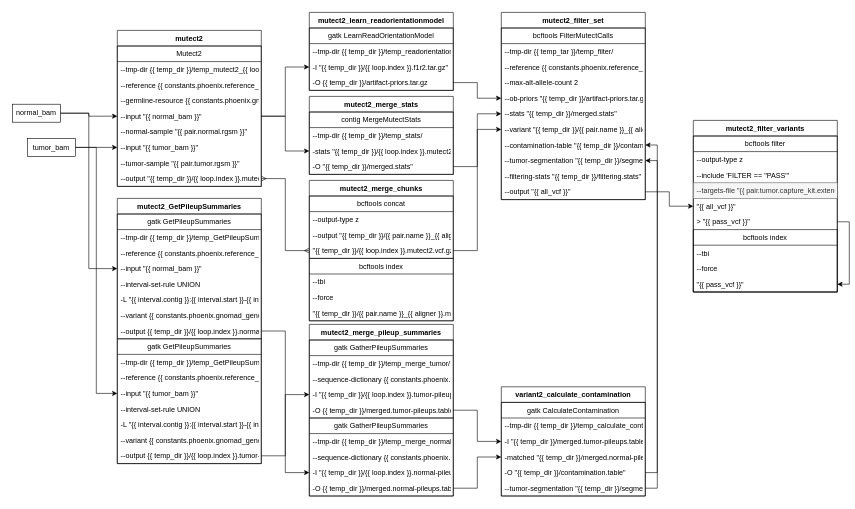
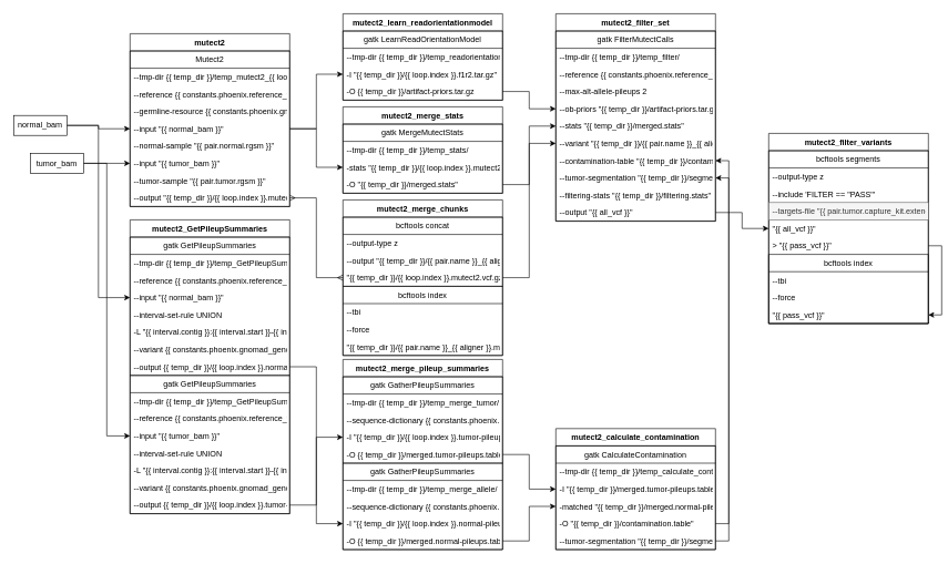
- <mxCell id="75" value="bcftools FilterMutectCalls" style="swimlane;fontStyle=0;childLayout=stackLayout;horizontal=1;startSize=26;fillColor=none;horizontalStack=0;resizeParent=1;resizeParentMax=0;resizeLast=0;collapsible=1;marginBottom=0;" parent="74" vertex="1"><mxGeometry y="26" width="240" height="286" as="geometry" /></mxCell>
+ <mxCell id="75" value="gatk FilterMutectCalls" style="swimlane;fontStyle=0;childLayout=stackLayout;horizontal=1;startSize=26;fillColor=none;horizontalStack=0;resizeParent=1;resizeParentMax=0;resizeLast=0;collapsible=1;marginBottom=0;" parent="74" vertex="1"><mxGeometry y="26" width="240" height="286" as="geometry" /></mxCell>
- <mxCell id="76" value="--tmp-dir {{ temp_tar }}/temp_filter/" style="text;strokeColor=none;fillColor=none;align=left;verticalAlign=top;spacingLeft=4;spacingRight=4;overflow=hidden;rotatable=0;points=[[0,0.5],[1,0.5]];portConstraint=eastwest;" parent="75" vertex="1"><mxGeometry y="26" width="240" height="26" as="geometry" /></mxCell>
+ <mxCell id="76" value="--tmp-dir {{ temp_dir }}/temp_filter/" style="text;strokeColor=none;fillColor=none;align=left;verticalAlign=top;spacingLeft=4;spacingRight=4;overflow=hidden;rotatable=0;points=[[0,0.5],[1,0.5]];portConstraint=eastwest;" parent="75" vertex="1"><mxGeometry y="26" width="240" height="26" as="geometry" /></mxCell>
- <mxCell id="78" value="--max-alt-allele-count 2" style="text;strokeColor=none;fillColor=none;align=left;verticalAlign=top;spacingLeft=4;spacingRight=4;overflow=hidden;rotatable=0;points=[[0,0.5],[1,0.5]];portConstraint=eastwest;" parent="75" vertex="1"><mxGeometry y="78" width="240" height="26" as="geometry" /></mxCell>
+ <mxCell id="78" value="--max-alt-allele-pileups 2" style="text;strokeColor=none;fillColor=none;align=left;verticalAlign=top;spacingLeft=4;spacingRight=4;overflow=hidden;rotatable=0;points=[[0,0.5],[1,0.5]];portConstraint=eastwest;" parent="75" vertex="1"><mxGeometry y="78" width="240" height="26" as="geometry" /></mxCell>
- <mxCell id="46" value="contig MergeMutectStats" style="swimlane;fontStyle=0;childLayout=stackLayout;horizontal=1;startSize=26;fillColor=none;horizontalStack=0;resizeParent=1;resizeParentMax=0;resizeLast=0;collapsible=1;marginBottom=0;" parent="45" vertex="1"><mxGeometry y="26" width="240" height="104" as="geometry" /></mxCell>
+ <mxCell id="46" value="gatk MergeMutectStats" style="swimlane;fontStyle=0;childLayout=stackLayout;horizontal=1;startSize=26;fillColor=none;horizontalStack=0;resizeParent=1;resizeParentMax=0;resizeLast=0;collapsible=1;marginBottom=0;" parent="45" vertex="1"><mxGeometry y="26" width="240" height="104" as="geometry" /></mxCell>
- <mxCell id="87" value="bcftools filter" style="swimlane;fontStyle=0;childLayout=stackLayout;horizontal=1;startSize=26;fillColor=none;horizontalStack=0;resizeParent=1;resizeParentMax=0;resizeLast=0;collapsible=1;marginBottom=0;" parent="86" vertex="1"><mxGeometry y="26" width="240" height="260" as="geometry"><mxRectangle y="78" width="315" height="26" as="alternateBounds" /></mxGeometry></mxCell>
+ <mxCell id="87" value="bcftools segments" style="swimlane;fontStyle=0;childLayout=stackLayout;horizontal=1;startSize=26;fillColor=none;horizontalStack=0;resizeParent=1;resizeParentMax=0;resizeLast=0;collapsible=1;marginBottom=0;" parent="86" vertex="1"><mxGeometry y="26" width="240" height="260" as="geometry"><mxRectangle y="78" width="315" height="26" as="alternateBounds" /></mxGeometry></mxCell>
- <mxCell id="67" value="variant2_calculate_contamination" style="swimlane;fontStyle=1;childLayout=stackLayout;horizontal=1;startSize=26;fillColor=none;horizontalStack=0;resizeParent=1;resizeParentMax=0;resizeLast=0;collapsible=1;marginBottom=0;direction=east;" parent="1" vertex="1"><mxGeometry x="835" y="644" width="240" height="182" as="geometry"><mxRectangle x="910" y="560" width="200" height="26" as="alternateBounds" /></mxGeometry></mxCell>
+ <mxCell id="67" value="mutect2_calculate_contamination" style="swimlane;fontStyle=1;childLayout=stackLayout;horizontal=1;startSize=26;fillColor=none;horizontalStack=0;resizeParent=1;resizeParentMax=0;resizeLast=0;collapsible=1;marginBottom=0;direction=east;" parent="1" vertex="1"><mxGeometry x="835" y="644" width="240" height="182" as="geometry"><mxRectangle x="910" y="560" width="200" height="26" as="alternateBounds" /></mxGeometry></mxCell>
- <mxCell id="63" value="--tmp-dir {{ temp_dir }}/temp_merge_normal/" style="text;strokeColor=none;fillColor=none;align=left;verticalAlign=top;spacingLeft=4;spacingRight=4;overflow=hidden;rotatable=0;points=[[0,0.5],[1,0.5]];portConstraint=eastwest;" parent="62" vertex="1"><mxGeometry y="26" width="240" height="26" as="geometry" /></mxCell>
+ <mxCell id="63" value="--tmp-dir {{ temp_dir }}/temp_merge_allele/" style="text;strokeColor=none;fillColor=none;align=left;verticalAlign=top;spacingLeft=4;spacingRight=4;overflow=hidden;rotatable=0;points=[[0,0.5],[1,0.5]];portConstraint=eastwest;" parent="62" vertex="1"><mxGeometry y="26" width="240" height="26" as="geometry" /></mxCell>
